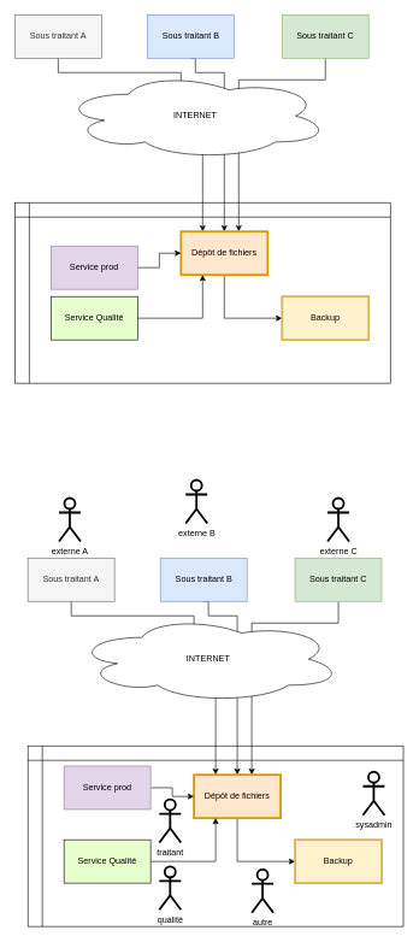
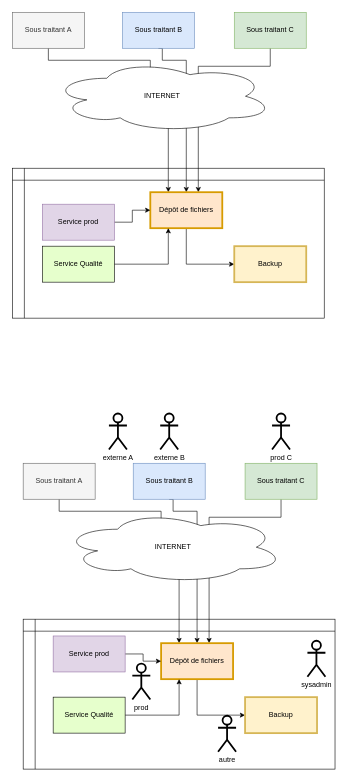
- <mxCell id="33" value="externe B&lt;br&gt;" style="shape=umlActor;verticalLabelPosition=bottom;verticalAlign=top;html=1;outlineConnect=0;strokeWidth=3;fillColor=#FFFFFF;" vertex="1" parent="1"><mxGeometry x="256.5" y="664" width="30" height="60" as="geometry" /></mxCell>
+ <mxCell id="33" value="externe B&lt;br&gt;" style="shape=umlActor;verticalLabelPosition=bottom;verticalAlign=top;html=1;outlineConnect=0;strokeWidth=3;fillColor=#FFFFFF;" vertex="1" parent="1"><mxGeometry x="266.5" y="689" width="30" height="60" as="geometry" /></mxCell>
- <mxCell id="32" value="externe A" style="shape=umlActor;verticalLabelPosition=bottom;verticalAlign=top;html=1;outlineConnect=0;strokeWidth=3;fillColor=#FFFFFF;" vertex="1" parent="1"><mxGeometry x="81" y="689" width="30" height="60" as="geometry" /></mxCell>
+ <mxCell id="32" value="externe A" style="shape=umlActor;verticalLabelPosition=bottom;verticalAlign=top;html=1;outlineConnect=0;strokeWidth=3;fillColor=#FFFFFF;" vertex="1" parent="1"><mxGeometry x="181" y="689" width="30" height="60" as="geometry" /></mxCell>
- <mxCell id="34" value="externe C" style="shape=umlActor;verticalLabelPosition=bottom;verticalAlign=top;html=1;outlineConnect=0;strokeWidth=3;fillColor=#FFFFFF;" vertex="1" parent="1"><mxGeometry x="453" y="689" width="30" height="60" as="geometry" /></mxCell>
+ <mxCell id="34" value="prod C" style="shape=umlActor;verticalLabelPosition=bottom;verticalAlign=top;html=1;outlineConnect=0;strokeWidth=3;fillColor=#FFFFFF;" vertex="1" parent="1"><mxGeometry x="453" y="689" width="30" height="60" as="geometry" /></mxCell>
- <mxCell id="35" value="sysadmin" style="shape=umlActor;verticalLabelPosition=bottom;verticalAlign=top;html=1;outlineConnect=0;strokeWidth=3;fillColor=#FFFFFF;" vertex="1" parent="1"><mxGeometry x="502" y="1068" width="30" height="60" as="geometry" /></mxCell>
+ <mxCell id="35" value="sysadmin" style="shape=umlActor;verticalLabelPosition=bottom;verticalAlign=top;html=1;outlineConnect=0;strokeWidth=3;fillColor=#FFFFFF;" vertex="1" parent="1"><mxGeometry x="512" y="1068" width="30" height="60" as="geometry" /></mxCell>
- <mxCell id="37" value="traitant" style="shape=umlActor;verticalLabelPosition=bottom;verticalAlign=top;html=1;outlineConnect=0;strokeWidth=3;fillColor=#FFFFFF;" vertex="1" parent="1"><mxGeometry x="220" y="1106" width="30" height="60" as="geometry" /></mxCell>
+ <mxCell id="37" value="prod" style="shape=umlActor;verticalLabelPosition=bottom;verticalAlign=top;html=1;outlineConnect=0;strokeWidth=3;fillColor=#FFFFFF;" vertex="1" parent="1"><mxGeometry x="220" y="1106" width="30" height="60" as="geometry" /></mxCell>
- <mxCell id="36" value="qualité" style="shape=umlActor;verticalLabelPosition=bottom;verticalAlign=top;html=1;outlineConnect=0;strokeWidth=3;fillColor=#FFFFFF;" vertex="1" parent="1"><mxGeometry x="220" y="1199" width="30" height="60" as="geometry" /></mxCell>
- <mxCell id="38" value="autre" style="shape=umlActor;verticalLabelPosition=bottom;verticalAlign=top;html=1;outlineConnect=0;strokeWidth=3;fillColor=#FFFFFF;" vertex="1" parent="1"><mxGeometry x="348" y="1203" width="30" height="60" as="geometry" /></mxCell>
+ <mxCell id="38" value="autre" style="shape=umlActor;verticalLabelPosition=bottom;verticalAlign=top;html=1;outlineConnect=0;strokeWidth=3;fillColor=#FFFFFF;" vertex="1" parent="1"><mxGeometry x="363" y="1193" width="30" height="60" as="geometry" /></mxCell>
